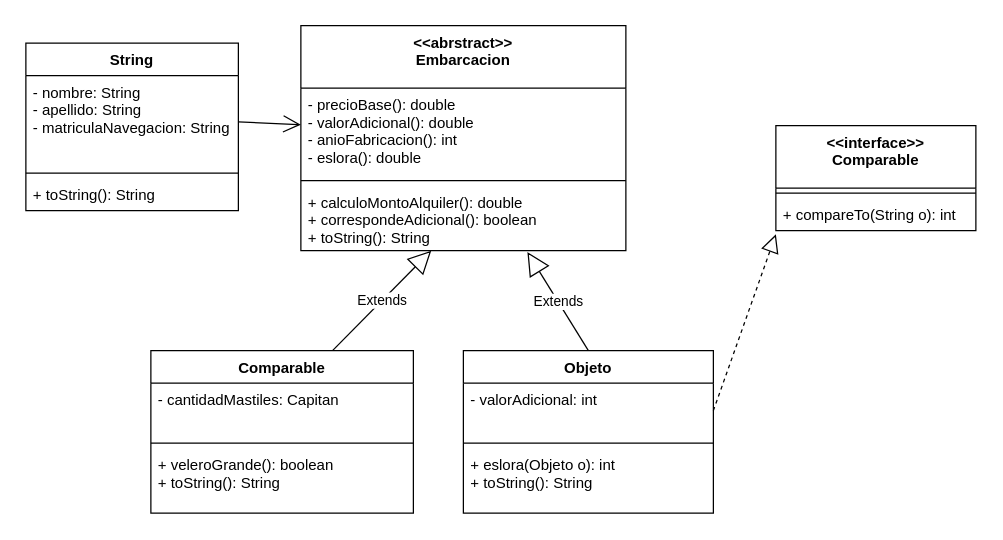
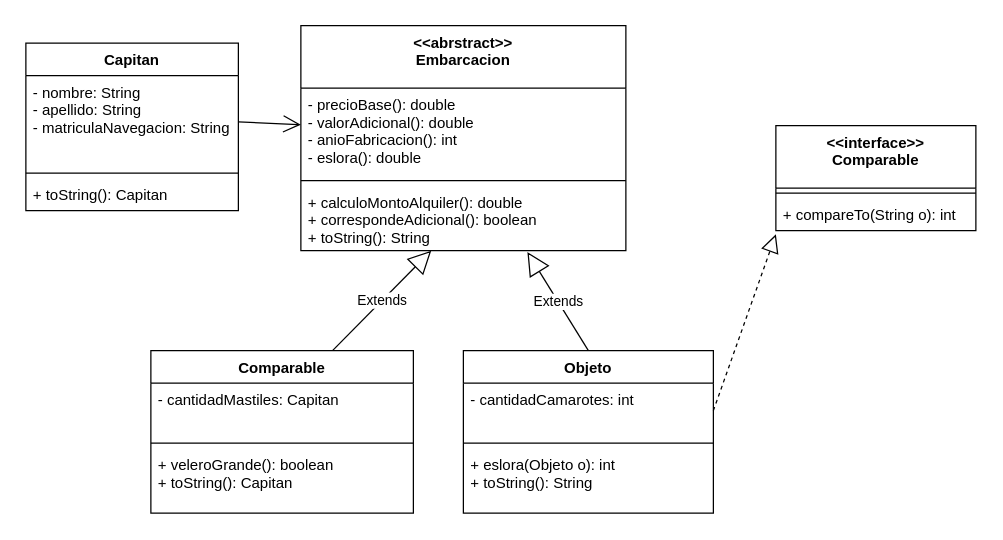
- <mxCell id="2" value="String" style="swimlane;fontStyle=1;align=center;verticalAlign=top;childLayout=stackLayout;horizontal=1;startSize=26;horizontalStack=0;resizeParent=1;resizeParentMax=0;resizeLast=0;collapsible=1;marginBottom=0;" parent="1" vertex="1"><mxGeometry x="20" y="34" width="170" height="134" as="geometry" /></mxCell>
+ <mxCell id="2" value="Capitan" style="swimlane;fontStyle=1;align=center;verticalAlign=top;childLayout=stackLayout;horizontal=1;startSize=26;horizontalStack=0;resizeParent=1;resizeParentMax=0;resizeLast=0;collapsible=1;marginBottom=0;" parent="1" vertex="1"><mxGeometry x="20" y="34" width="170" height="134" as="geometry" /></mxCell>
- <mxCell id="5" value="+ toString(): String" style="text;strokeColor=none;fillColor=none;align=left;verticalAlign=top;spacingLeft=4;spacingRight=4;overflow=hidden;rotatable=0;points=[[0,0.5],[1,0.5]];portConstraint=eastwest;" parent="2" vertex="1"><mxGeometry y="108" width="170" height="26" as="geometry" /></mxCell>
+ <mxCell id="5" value="+ toString(): Capitan" style="text;strokeColor=none;fillColor=none;align=left;verticalAlign=top;spacingLeft=4;spacingRight=4;overflow=hidden;rotatable=0;points=[[0,0.5],[1,0.5]];portConstraint=eastwest;" parent="2" vertex="1"><mxGeometry y="108" width="170" height="26" as="geometry" /></mxCell>
- <mxCell id="15" value="- valorAdicional: int&#10;" style="text;strokeColor=none;fillColor=none;align=left;verticalAlign=top;spacingLeft=4;spacingRight=4;overflow=hidden;rotatable=0;points=[[0,0.5],[1,0.5]];portConstraint=eastwest;" parent="14" vertex="1"><mxGeometry y="26" width="200" height="44" as="geometry" /></mxCell>
+ <mxCell id="15" value="- cantidadCamarotes: int&#10;" style="text;strokeColor=none;fillColor=none;align=left;verticalAlign=top;spacingLeft=4;spacingRight=4;overflow=hidden;rotatable=0;points=[[0,0.5],[1,0.5]];portConstraint=eastwest;" parent="14" vertex="1"><mxGeometry y="26" width="200" height="44" as="geometry" /></mxCell>
- <mxCell id="13" value="+ veleroGrande(): boolean&#10;+ toString(): String" style="text;strokeColor=none;fillColor=none;align=left;verticalAlign=top;spacingLeft=4;spacingRight=4;overflow=hidden;rotatable=0;points=[[0,0.5],[1,0.5]];portConstraint=eastwest;" parent="10" vertex="1"><mxGeometry y="78" width="210" height="52" as="geometry" /></mxCell>
+ <mxCell id="13" value="+ veleroGrande(): boolean&#10;+ toString(): Capitan" style="text;strokeColor=none;fillColor=none;align=left;verticalAlign=top;spacingLeft=4;spacingRight=4;overflow=hidden;rotatable=0;points=[[0,0.5],[1,0.5]];portConstraint=eastwest;" parent="10" vertex="1"><mxGeometry y="78" width="210" height="52" as="geometry" /></mxCell>
